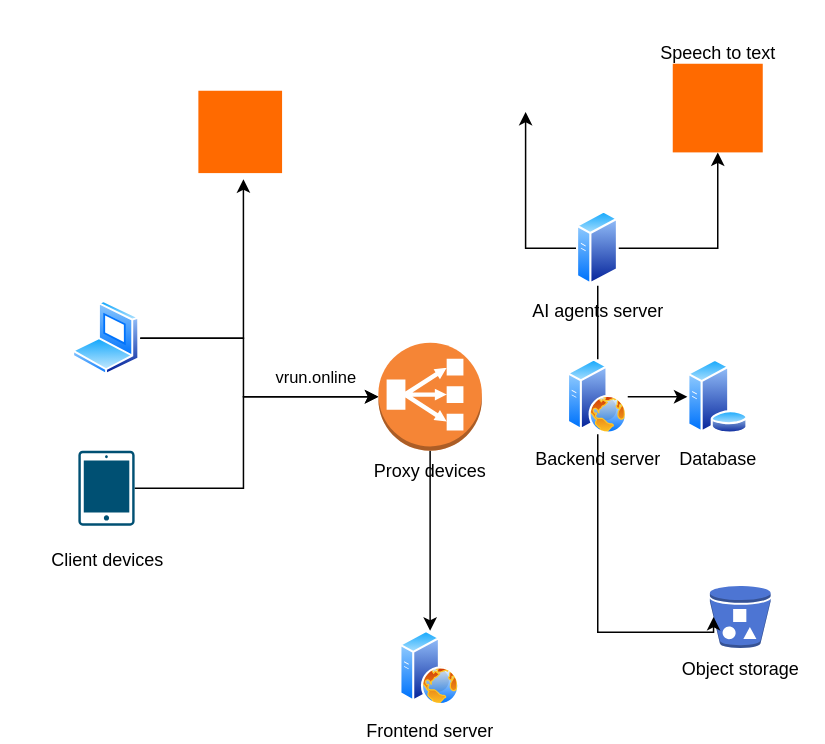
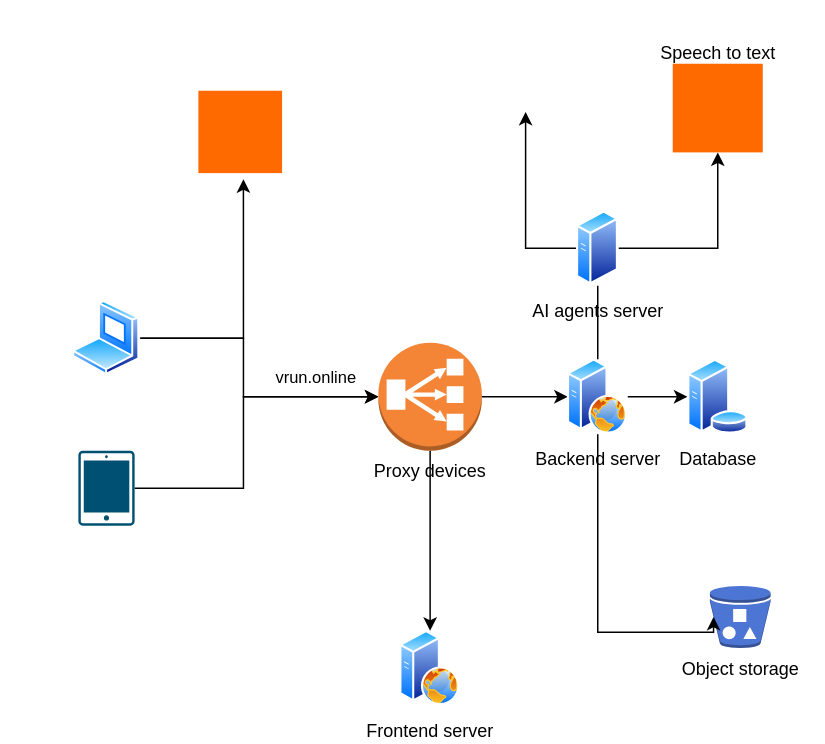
+ <mxCell id="8" style="edgeStyle=orthogonalEdgeStyle;rounded=0;orthogonalLoop=1;jettySize=auto;html=1;exitX=1;exitY=0.5;exitDx=0;exitDy=0;exitPerimeter=0;" parent="1" source="10" target="18" edge="1"><mxGeometry relative="1" as="geometry" /></mxCell>
- <mxCell id="26" value="Client devices" style="text;html=1;align=center;verticalAlign=middle;resizable=0;points=[];autosize=1;strokeColor=none;fillColor=none;" vertex="1" parent="1"><mxGeometry x="20.5" y="358" width="100" height="30" as="geometry" /></mxCell>
